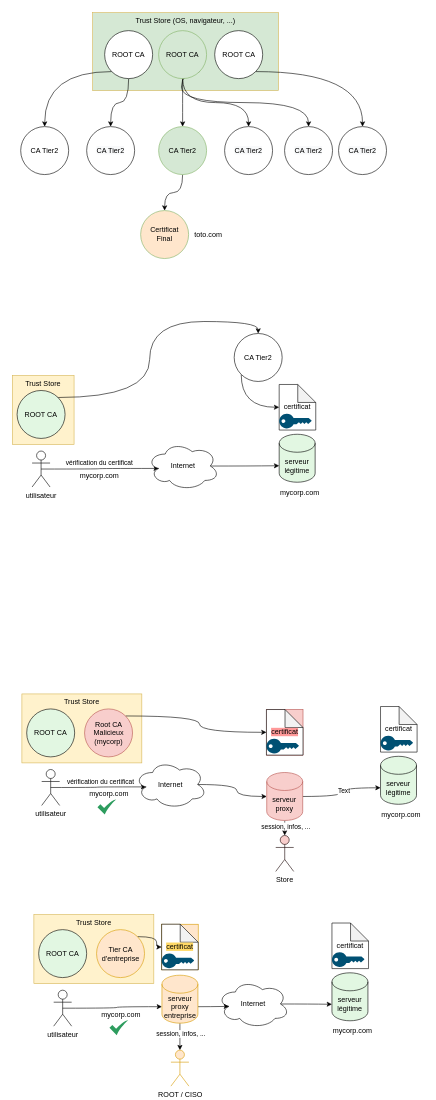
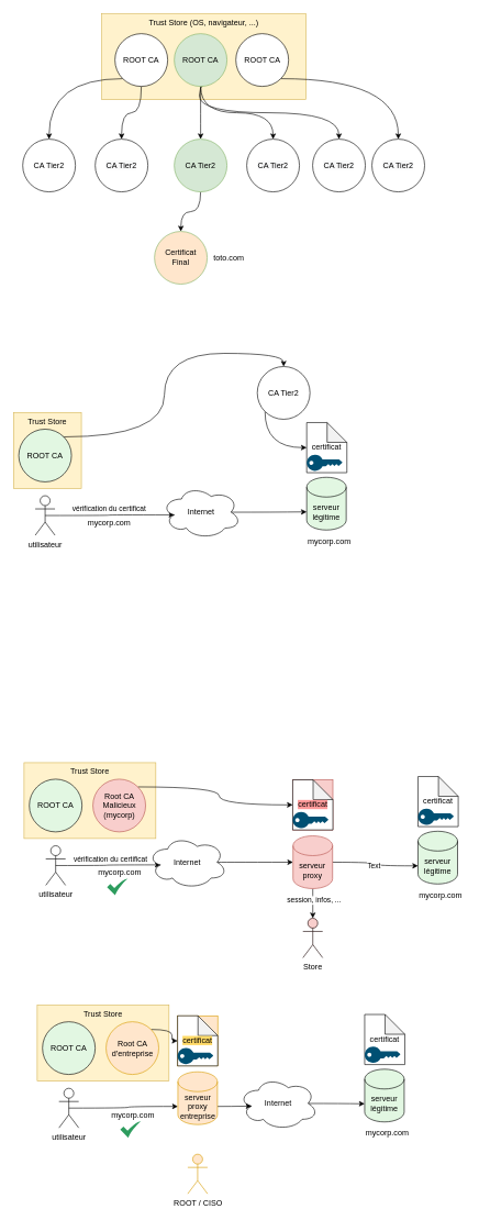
- <mxCell id="3" value="Trust Store (OS, navigateur, ...)" style="rounded=0;whiteSpace=wrap;html=1;verticalAlign=top;strokeColor=#d6b656;fillColor=#d5e8d4;" parent="1" vertex="1"><mxGeometry x="154" y="20" width="310" height="130" as="geometry" /></mxCell>
+ <mxCell id="3" value="Trust Store (OS, navigateur, ...)" style="rounded=0;whiteSpace=wrap;html=1;verticalAlign=top;strokeColor=#d6b656;fillColor=#fff2cc;" parent="1" vertex="1"><mxGeometry x="154" y="20" width="310" height="130" as="geometry" /></mxCell>
- <mxCell id="58" value="serveur proxy" style="shape=cylinder3;whiteSpace=wrap;html=1;boundedLbl=1;backgroundOutline=1;size=15;fillColor=#f8cecc;strokeColor=#b85450;" parent="1" vertex="1"><mxGeometry x="444.25" y="1287" width="60" height="80" as="geometry" /></mxCell>
+ <mxCell id="58" value="serveur proxy" style="shape=cylinder3;whiteSpace=wrap;html=1;boundedLbl=1;backgroundOutline=1;size=15;fillColor=#f8cecc;strokeColor=#b85450;" parent="1" vertex="1"><mxGeometry x="444.25" y="1267" width="60" height="80" as="geometry" /></mxCell>
- <mxCell id="77" value="&lt;span style=&quot;color: rgb(0 , 0 , 0) ; font-family: &amp;#34;helvetica&amp;#34; ; font-size: 12px ; font-style: normal ; font-weight: 400 ; letter-spacing: normal ; text-align: center ; text-indent: 0px ; text-transform: none ; word-spacing: 0px ; display: inline ; float: none&quot;&gt;Tier CA&lt;br&gt;d'entreprise&lt;br&gt;&lt;/span&gt;" style="ellipse;whiteSpace=wrap;html=1;aspect=fixed;fillColor=#ffe6cc;strokeColor=#d79b00;" parent="1" vertex="1"><mxGeometry x="160.5" y="1549" width="80" height="80" as="geometry" /></mxCell>
+ <mxCell id="77" value="&lt;span style=&quot;color: rgb(0 , 0 , 0) ; font-family: &amp;#34;helvetica&amp;#34; ; font-size: 12px ; font-style: normal ; font-weight: 400 ; letter-spacing: normal ; text-align: center ; text-indent: 0px ; text-transform: none ; word-spacing: 0px ; display: inline ; float: none&quot;&gt;Root CA&lt;br&gt;d'entreprise&lt;br&gt;&lt;/span&gt;" style="ellipse;whiteSpace=wrap;html=1;aspect=fixed;fillColor=#ffe6cc;strokeColor=#d79b00;" parent="1" vertex="1"><mxGeometry x="160.5" y="1549" width="80" height="80" as="geometry" /></mxCell>
- <mxCell id="78" style="edgeStyle=orthogonalEdgeStyle;curved=1;orthogonalLoop=1;jettySize=auto;html=1;exitX=0.5;exitY=1;exitDx=0;exitDy=0;exitPerimeter=0;entryX=0.5;entryY=0;entryDx=0;entryDy=0;entryPerimeter=0;" parent="1" source="81" target="82" edge="1"><mxGeometry relative="1" as="geometry" /></mxCell>
- <mxCell id="79" value="session, infos, ..." style="edgeLabel;html=1;align=center;verticalAlign=middle;resizable=0;points=[];" parent="78" vertex="1" connectable="0"><mxGeometry x="-0.244" y="1" relative="1" as="geometry"><mxPoint as="offset" /></mxGeometry></mxCell>
